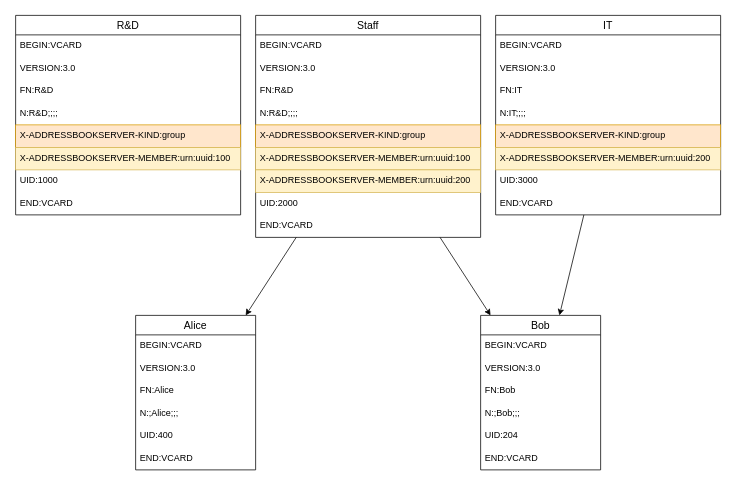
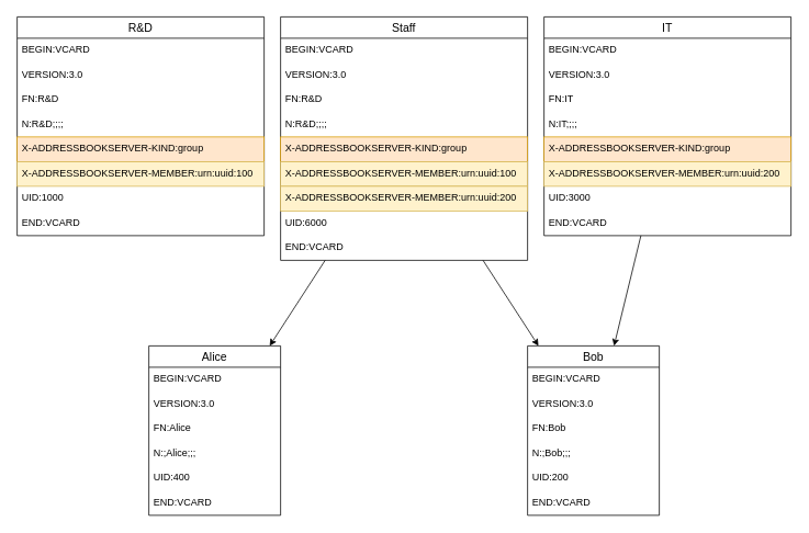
- <mxCell id="19" value="UID:2000" style="text;strokeColor=none;fillColor=none;spacingLeft=4;spacingRight=4;overflow=hidden;rotatable=0;points=[[0,0.5],[1,0.5]];portConstraint=eastwest;fontSize=12;" vertex="1" parent="11"><mxGeometry y="236" width="300" height="30" as="geometry" /></mxCell>
+ <mxCell id="19" value="UID:6000" style="text;strokeColor=none;fillColor=none;spacingLeft=4;spacingRight=4;overflow=hidden;rotatable=0;points=[[0,0.5],[1,0.5]];portConstraint=eastwest;fontSize=12;" vertex="1" parent="11"><mxGeometry y="236" width="300" height="30" as="geometry" /></mxCell>
- <mxCell id="35" value="UID:204" style="text;strokeColor=none;fillColor=none;spacingLeft=4;spacingRight=4;overflow=hidden;rotatable=0;points=[[0,0.5],[1,0.5]];portConstraint=eastwest;fontSize=12;" vertex="1" parent="30"><mxGeometry y="146" width="160" height="30" as="geometry" /></mxCell>
+ <mxCell id="35" value="UID:200" style="text;strokeColor=none;fillColor=none;spacingLeft=4;spacingRight=4;overflow=hidden;rotatable=0;points=[[0,0.5],[1,0.5]];portConstraint=eastwest;fontSize=12;" vertex="1" parent="30"><mxGeometry y="146" width="160" height="30" as="geometry" /></mxCell>
